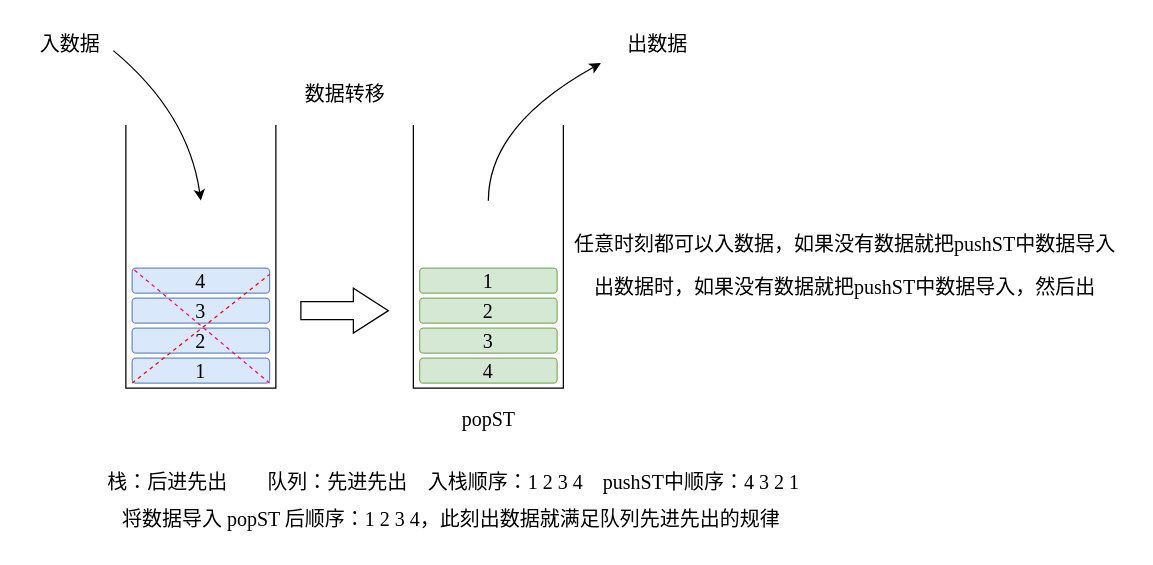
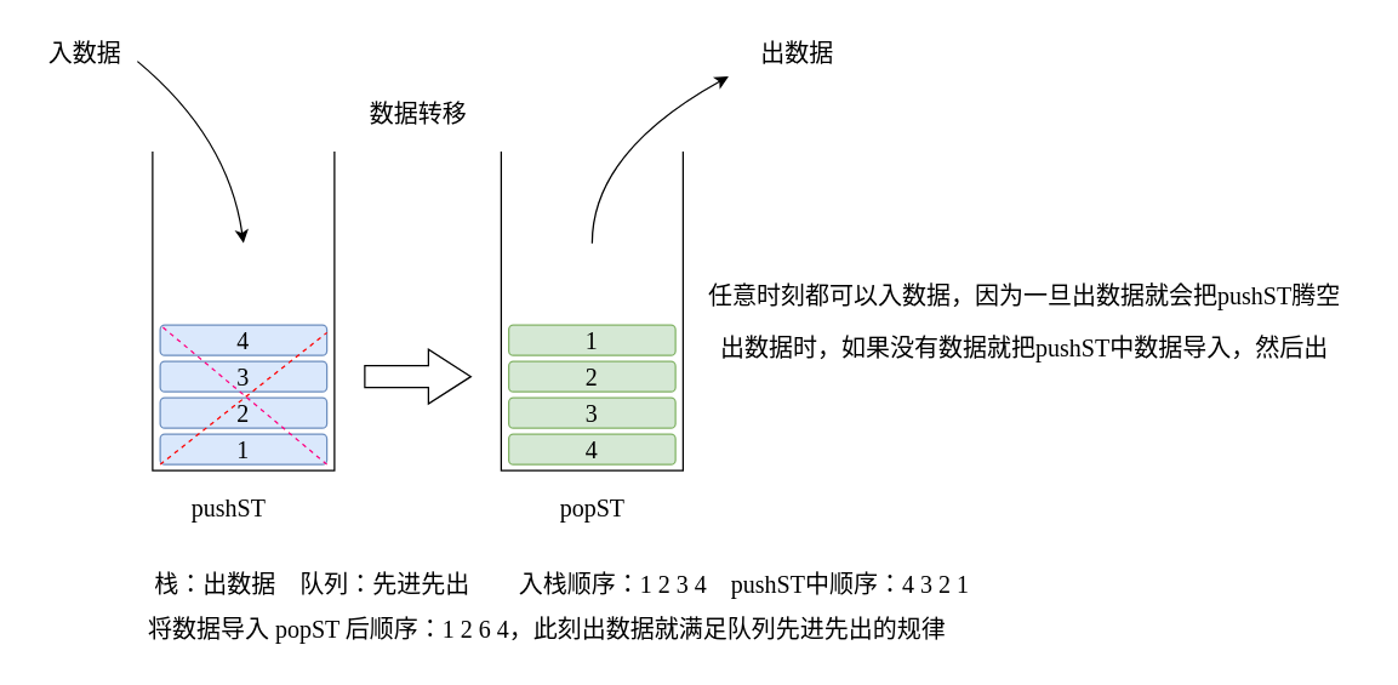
- <mxCell id="11" value="任意时刻都可以入数据，如果没有数据就把pushST中数据导入" style="text;html=1;align=center;verticalAlign=middle;resizable=0;points=[];autosize=1;strokeColor=none;fillColor=none;fontSize=16;fontFamily=Comic Sans MS;" vertex="1" parent="1"><mxGeometry x="450" y="180" width="450" height="30" as="geometry" /></mxCell>
+ <mxCell id="11" value="任意时刻都可以入数据，因为一旦出数据就会把pushST腾空" style="text;html=1;align=center;verticalAlign=middle;resizable=0;points=[];autosize=1;strokeColor=none;fillColor=none;fontSize=16;fontFamily=Comic Sans MS;" vertex="1" parent="1"><mxGeometry x="450" y="180" width="450" height="30" as="geometry" /></mxCell>
+ <mxCell id="4" value="&lt;font style=&quot;font-size: 16px;&quot; face=&quot;Comic Sans MS&quot;&gt;pushST&lt;/font&gt;" style="text;html=1;align=center;verticalAlign=middle;resizable=0;points=[];autosize=1;strokeColor=none;fillColor=none;" vertex="1" parent="1"><mxGeometry x="110" y="320" width="80" height="30" as="geometry" /></mxCell>
- <mxCell id="16" value="栈：后进先出&lt;span style=&quot;white-space: pre;&quot;&gt;&#09;&lt;/span&gt;队列：先进先出" style="text;html=1;align=center;verticalAlign=middle;resizable=0;points=[];autosize=1;strokeColor=none;fillColor=none;fontSize=16;fontFamily=Comic Sans MS;" vertex="1" parent="1"><mxGeometry x="80" y="370" width="250" height="30" as="geometry" /></mxCell>
+ <mxCell id="16" value="栈：出数据&lt;span style=&quot;white-space: pre;&quot;&gt;&#09;&lt;/span&gt;队列：先进先出" style="text;html=1;align=center;verticalAlign=middle;resizable=0;points=[];autosize=1;strokeColor=none;fillColor=none;fontSize=16;fontFamily=Comic Sans MS;" vertex="1" parent="1"><mxGeometry x="80" y="370" width="250" height="30" as="geometry" /></mxCell>
- <mxCell id="18" value="将数据导入 popST 后顺序：1 2 3 4，此刻出数据就满足队列先进先出的规律" style="text;html=1;align=center;verticalAlign=middle;resizable=0;points=[];autosize=1;strokeColor=none;fillColor=none;fontSize=16;fontFamily=Comic Sans MS;" vertex="1" parent="1"><mxGeometry x="80" y="400" width="560" height="30" as="geometry" /></mxCell>
+ <mxCell id="18" value="将数据导入 popST 后顺序：1 2 6 4，此刻出数据就满足队列先进先出的规律" style="text;html=1;align=center;verticalAlign=middle;resizable=0;points=[];autosize=1;strokeColor=none;fillColor=none;fontSize=16;fontFamily=Comic Sans MS;" vertex="1" parent="1"><mxGeometry x="80" y="400" width="560" height="30" as="geometry" /></mxCell>
